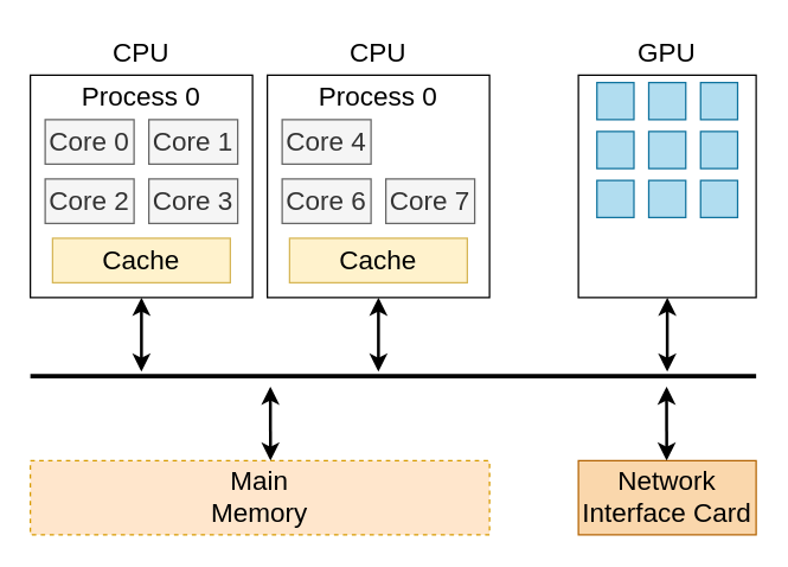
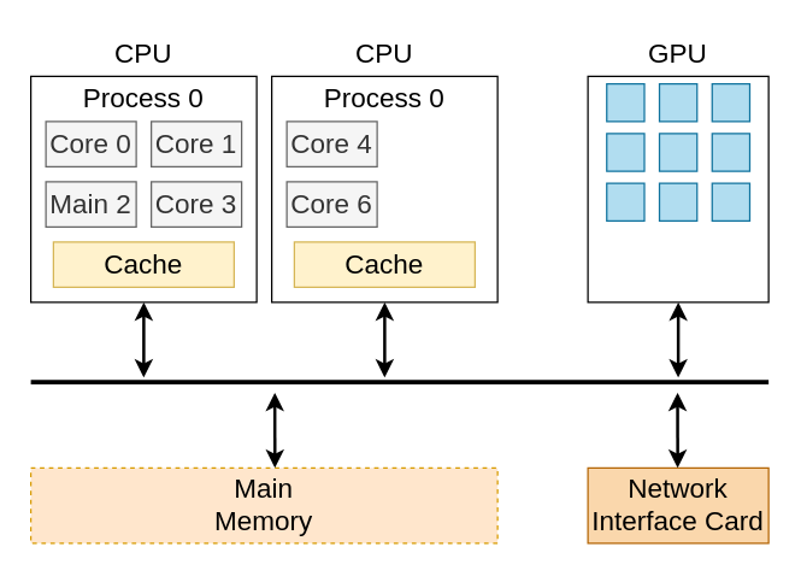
- <mxCell id="6" value="Core 2" style="rounded=0;whiteSpace=wrap;html=1;fontSize=18;fillColor=#f5f5f5;strokeColor=#666666;fontColor=#333333;" vertex="1" parent="1"><mxGeometry x="30" y="120" width="60" height="30" as="geometry" /></mxCell>
+ <mxCell id="6" value="Main 2" style="rounded=0;whiteSpace=wrap;html=1;fontSize=18;fillColor=#f5f5f5;strokeColor=#666666;fontColor=#333333;" vertex="1" parent="1"><mxGeometry x="30" y="120" width="60" height="30" as="geometry" /></mxCell>
- <mxCell id="12" value="Core 7" style="rounded=0;whiteSpace=wrap;html=1;fontSize=18;fillColor=#f5f5f5;strokeColor=#666666;fontColor=#333333;" vertex="1" parent="1"><mxGeometry x="260" y="120" width="60" height="30" as="geometry" /></mxCell>
